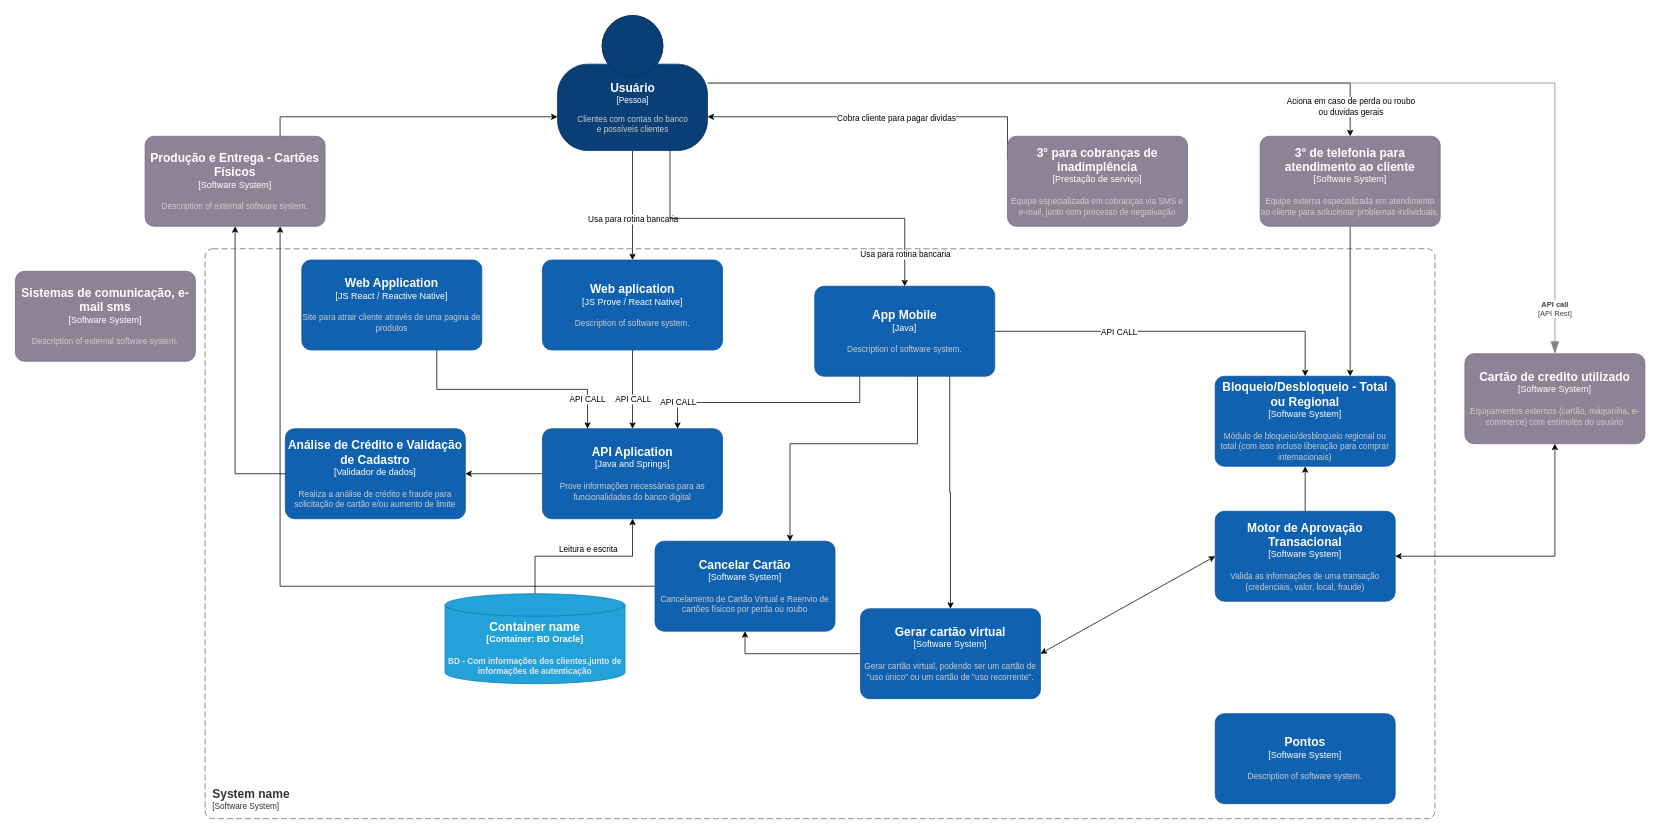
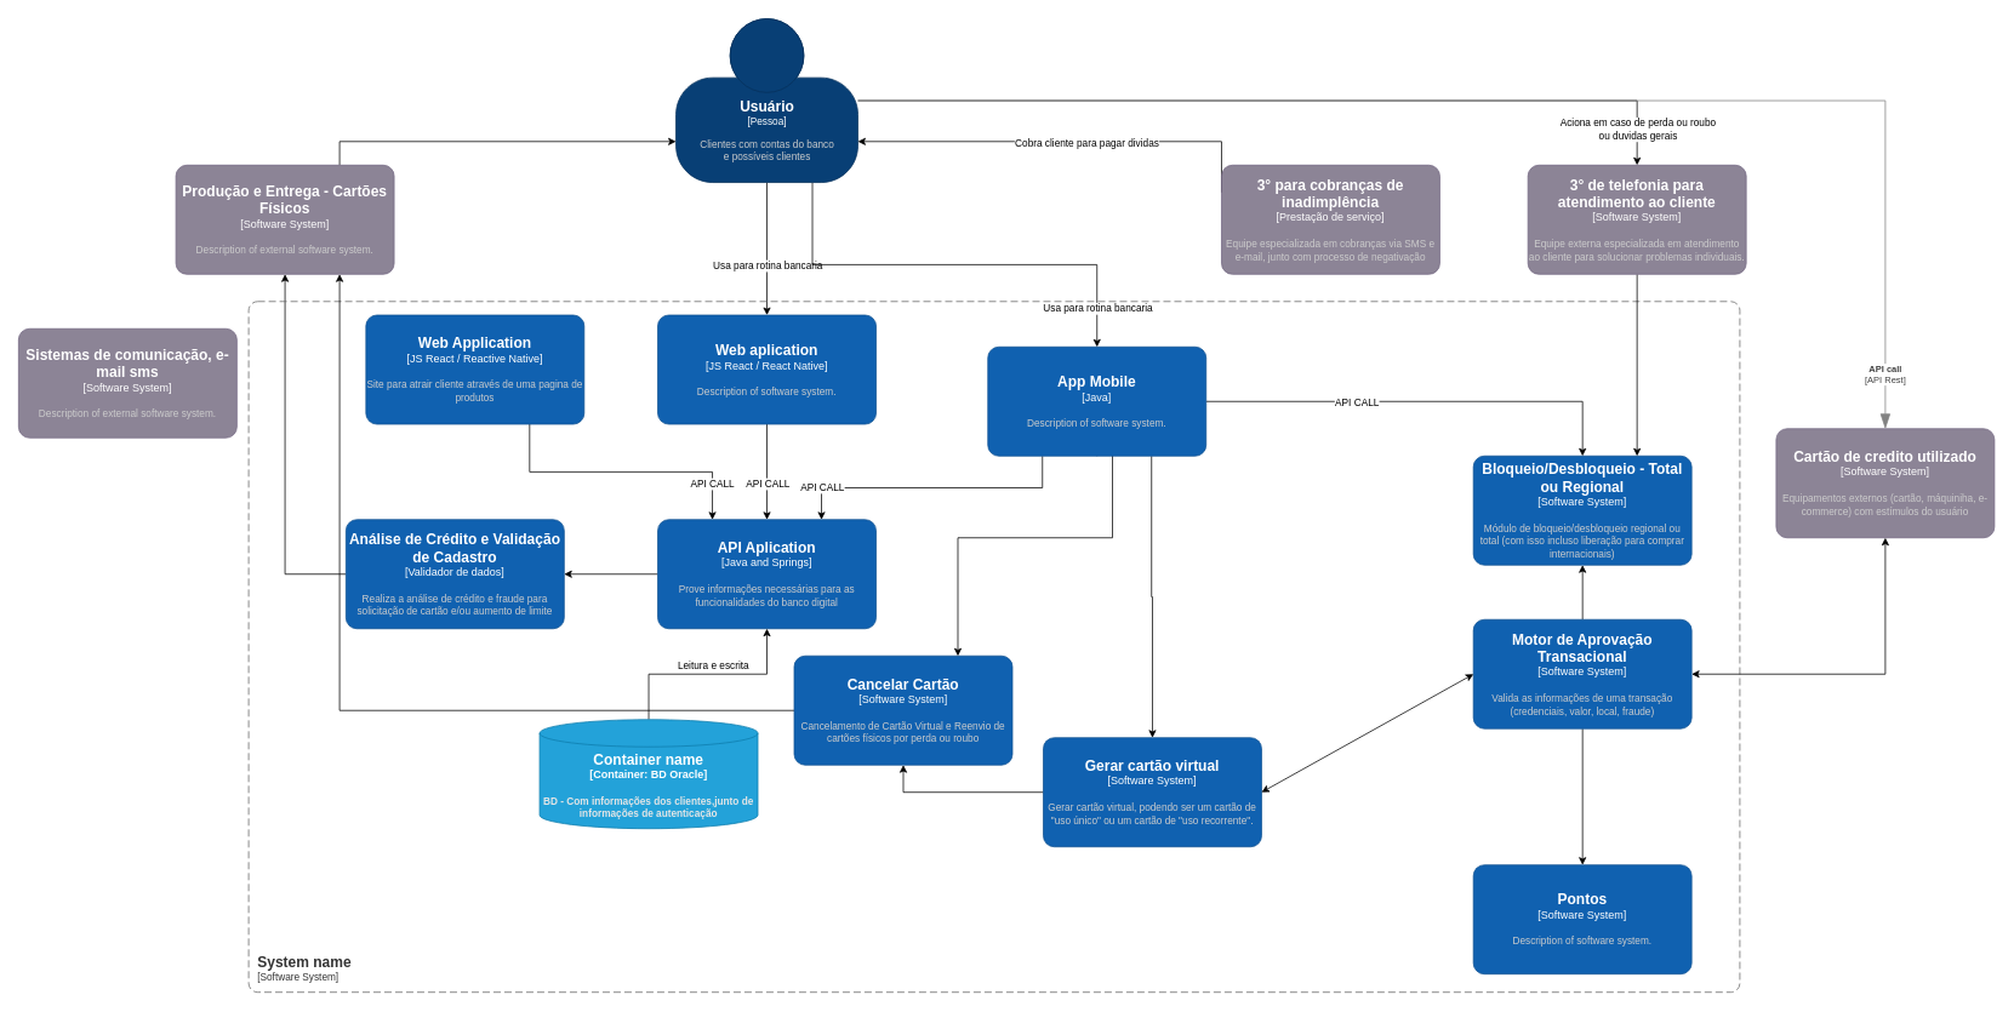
- <mxCell id="27" value="&lt;font style=&quot;font-size: 16px&quot;&gt;&lt;b&gt;Web aplication&lt;/b&gt;&lt;/font&gt;&lt;div&gt;[JS Prove / React Native]&lt;/div&gt;&lt;br&gt;&lt;div&gt;&lt;font style=&quot;font-size: 11px&quot;&gt;&lt;font color=&quot;#cccccc&quot;&gt;Description of software system.&lt;/font&gt;&lt;/div&gt;" style="rounded=1;whiteSpace=wrap;html=1;labelBackgroundColor=none;fillColor=#1061B0;fontColor=#ffffff;align=center;arcSize=10;strokeColor=#0D5091;metaEdit=1;resizable=0;points=[[0.25,0,0],[0.5,0,0],[0.75,0,0],[1,0.25,0],[1,0.5,0],[1,0.75,0],[0.75,1,0],[0.5,1,0],[0.25,1,0],[0,0.75,0],[0,0.5,0],[0,0.25,0]];" parent="1" vertex="1"><mxGeometry x="723" y="346" width="240" height="120" as="geometry" /></mxCell>
+ <mxCell id="27" value="&lt;font style=&quot;font-size: 16px&quot;&gt;&lt;b&gt;Web aplication&lt;/b&gt;&lt;/font&gt;&lt;div&gt;[JS React / React Native]&lt;/div&gt;&lt;br&gt;&lt;div&gt;&lt;font style=&quot;font-size: 11px&quot;&gt;&lt;font color=&quot;#cccccc&quot;&gt;Description of software system.&lt;/font&gt;&lt;/div&gt;" style="rounded=1;whiteSpace=wrap;html=1;labelBackgroundColor=none;fillColor=#1061B0;fontColor=#ffffff;align=center;arcSize=10;strokeColor=#0D5091;metaEdit=1;resizable=0;points=[[0.25,0,0],[0.5,0,0],[0.75,0,0],[1,0.25,0],[1,0.5,0],[1,0.75,0],[0.75,1,0],[0.5,1,0],[0.25,1,0],[0,0.75,0],[0,0.5,0],[0,0.25,0]];" parent="1" vertex="1"><mxGeometry x="723" y="346" width="240" height="120" as="geometry" /></mxCell>
+ <mxCell id="14" style="edgeStyle=orthogonalEdgeStyle;rounded=0;orthogonalLoop=1;jettySize=auto;html=1;strokeColor=#000000;" parent="1" source="15" target="19" edge="1"><mxGeometry relative="1" as="geometry" /></mxCell>
